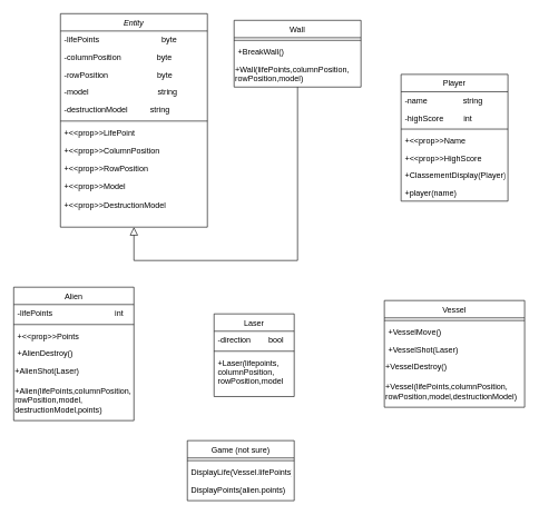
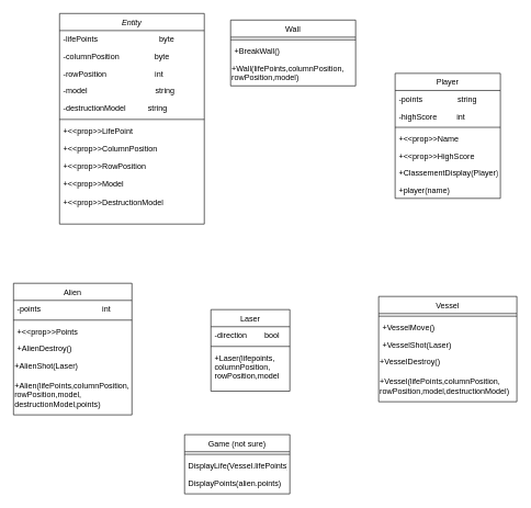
- <mxCell id="5" value="-rowPosition                      byte" style="text;align=left;verticalAlign=top;spacingLeft=4;spacingRight=4;overflow=hidden;rotatable=0;points=[[0,0.5],[1,0.5]];portConstraint=eastwest;rounded=0;shadow=0;html=0;" parent="2" vertex="1"><mxGeometry y="78" width="220" height="26" as="geometry" /></mxCell>
+ <mxCell id="5" value="-rowPosition                      int" style="text;align=left;verticalAlign=top;spacingLeft=4;spacingRight=4;overflow=hidden;rotatable=0;points=[[0,0.5],[1,0.5]];portConstraint=eastwest;rounded=0;shadow=0;html=0;" parent="2" vertex="1"><mxGeometry y="78" width="220" height="26" as="geometry" /></mxCell>
- <mxCell id="37" value="-name                string" style="text;align=left;verticalAlign=top;spacingLeft=4;spacingRight=4;overflow=hidden;rotatable=0;points=[[0,0.5],[1,0.5]];portConstraint=eastwest;" parent="36" vertex="1"><mxGeometry y="26" width="160" height="26" as="geometry" /></mxCell>
+ <mxCell id="37" value="-points                string" style="text;align=left;verticalAlign=top;spacingLeft=4;spacingRight=4;overflow=hidden;rotatable=0;points=[[0,0.5],[1,0.5]];portConstraint=eastwest;" parent="36" vertex="1"><mxGeometry y="26" width="160" height="26" as="geometry" /></mxCell>
- <mxCell id="35" value="" style="endArrow=block;endSize=10;endFill=0;shadow=0;strokeWidth=1;rounded=0;edgeStyle=elbowEdgeStyle;elbow=vertical;entryX=0.5;entryY=1;entryDx=0;entryDy=0;exitX=0.5;exitY=1;exitDx=0;exitDy=0;" parent="1" source="31" target="2" edge="1"><mxGeometry width="160" relative="1" as="geometry"><mxPoint x="420" y="200" as="sourcePoint" /><mxPoint x="190" y="340" as="targetPoint" /><Array as="points"><mxPoint x="330" y="390" /><mxPoint x="250" y="340" /><mxPoint x="240" y="340" /></Array></mxGeometry></mxCell>
- <mxCell id="15" value="-lifePoints                            int" style="text;align=left;verticalAlign=top;spacingLeft=4;spacingRight=4;overflow=hidden;rotatable=0;points=[[0,0.5],[1,0.5]];portConstraint=eastwest;" parent="14" vertex="1"><mxGeometry y="26" width="180" height="26" as="geometry" /></mxCell>
+ <mxCell id="15" value="-points                            int" style="text;align=left;verticalAlign=top;spacingLeft=4;spacingRight=4;overflow=hidden;rotatable=0;points=[[0,0.5],[1,0.5]];portConstraint=eastwest;" parent="14" vertex="1"><mxGeometry y="26" width="180" height="26" as="geometry" /></mxCell>
